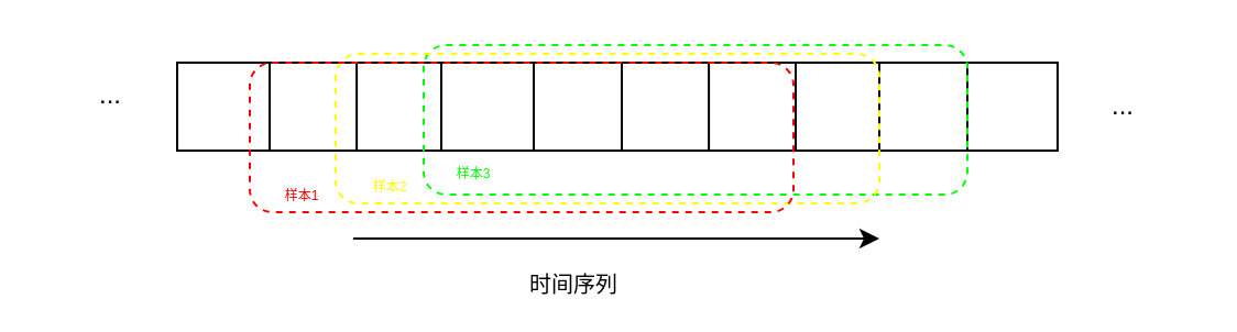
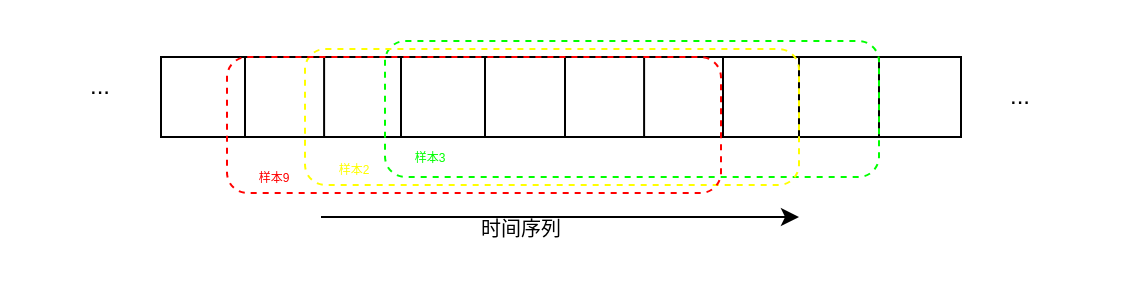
- <mxCell id="22" value="&lt;font style=&quot;font-size: 6px;&quot;&gt;样本1&lt;/font&gt;" style="text;html=1;strokeColor=none;fillColor=none;align=center;verticalAlign=middle;whiteSpace=wrap;rounded=0;fontColor=#FF0000;" vertex="1" parent="1"><mxGeometry x="122" y="82" width="30" height="10" as="geometry" /></mxCell>
+ <mxCell id="22" value="&lt;font style=&quot;font-size: 6px;&quot;&gt;样本9&lt;/font&gt;" style="text;html=1;strokeColor=none;fillColor=none;align=center;verticalAlign=middle;whiteSpace=wrap;rounded=0;fontColor=#FF0000;" vertex="1" parent="1"><mxGeometry x="122" y="82" width="30" height="10" as="geometry" /></mxCell>
- <mxCell id="26" value="&lt;font style=&quot;font-size: 10px;&quot;&gt;时间序列&lt;/font&gt;" style="text;html=1;align=center;verticalAlign=middle;resizable=0;points=[];autosize=1;strokeColor=none;fillColor=none;" vertex="1" parent="1"><mxGeometry x="230" y="114" width="60" height="30" as="geometry" /></mxCell>
+ <mxCell id="26" value="&lt;font style=&quot;font-size: 10px;&quot;&gt;时间序列&lt;/font&gt;" style="text;html=1;align=center;verticalAlign=middle;resizable=0;points=[];autosize=1;strokeColor=none;fillColor=none;" vertex="1" parent="1"><mxGeometry x="230" y="99" width="60" height="30" as="geometry" /></mxCell>
